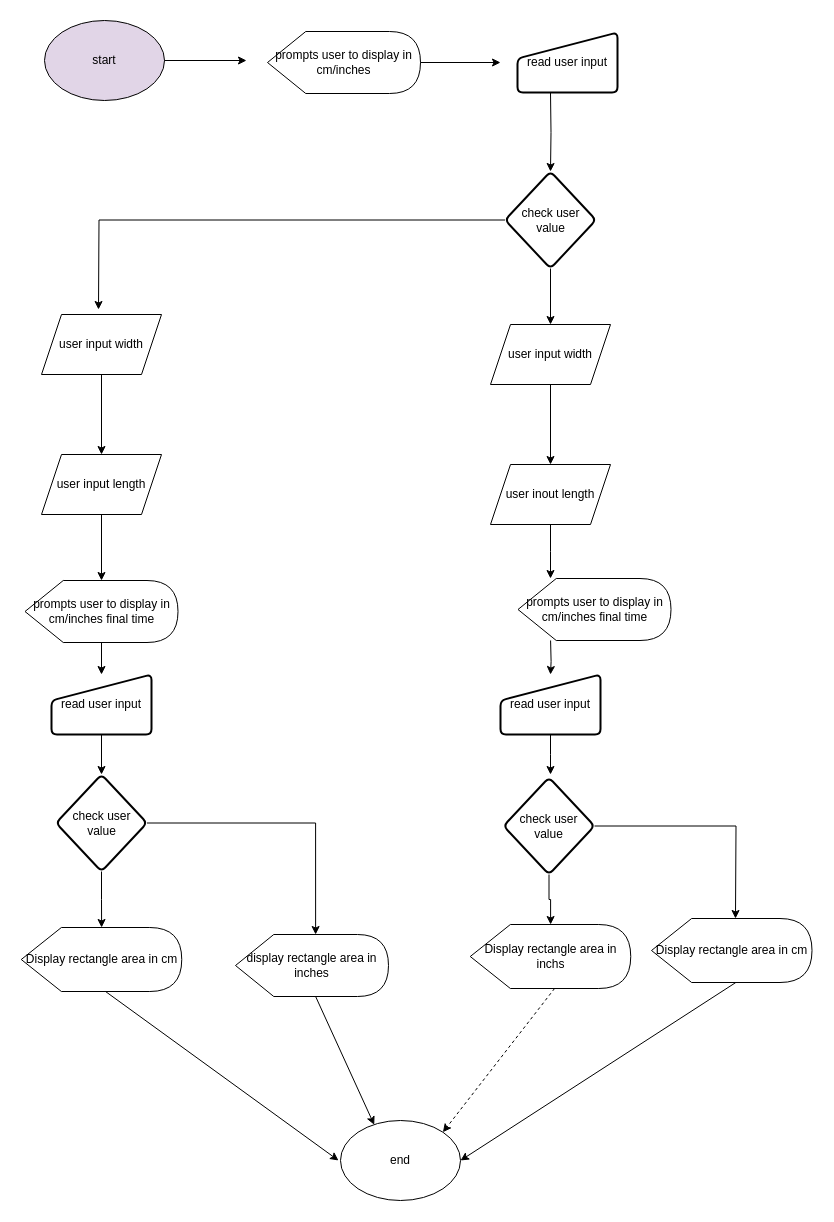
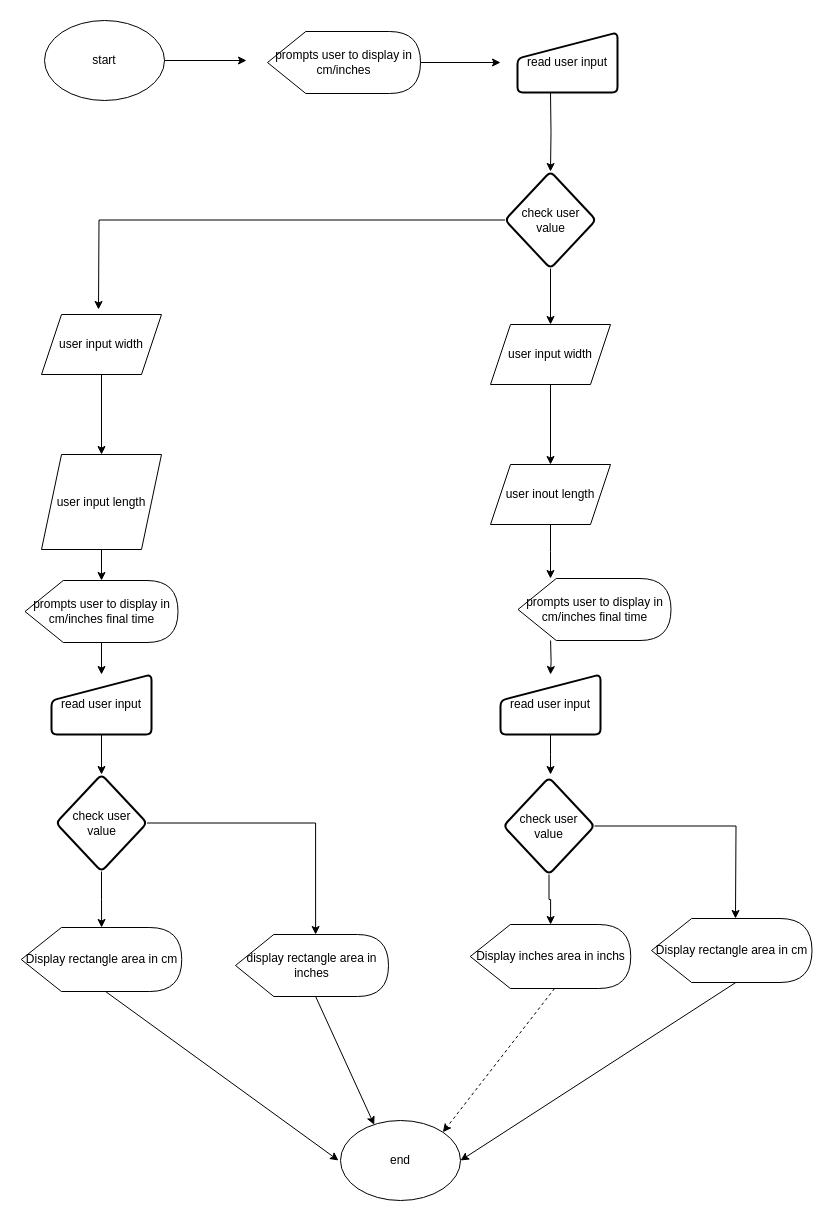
- <mxCell id="3" value="start" style="ellipse;whiteSpace=wrap;html=1;fillColor=#e1d5e7;" vertex="1" parent="1"><mxGeometry x="44" y="20" width="120" height="80" as="geometry" /></mxCell>
+ <mxCell id="3" value="start" style="ellipse;whiteSpace=wrap;html=1;" vertex="1" parent="1"><mxGeometry x="44" y="20" width="120" height="80" as="geometry" /></mxCell>
- <mxCell id="16" value="user input length" style="shape=parallelogram;perimeter=parallelogramPerimeter;whiteSpace=wrap;html=1;fixedSize=1;" vertex="1" parent="1"><mxGeometry x="41" y="454" width="120" height="60" as="geometry" /></mxCell>
+ <mxCell id="16" value="user input length" style="shape=parallelogram;perimeter=parallelogramPerimeter;whiteSpace=wrap;html=1;fixedSize=1;" vertex="1" parent="1"><mxGeometry x="41" y="454" width="120" height="95" as="geometry" /></mxCell>
- <mxCell id="36" value="Display rectangle area in inchs" style="shape=display;whiteSpace=wrap;html=1;" vertex="1" parent="1"><mxGeometry x="469.75" y="924" width="160.5" height="64" as="geometry" /></mxCell>
+ <mxCell id="36" value="Display inches area in inchs" style="shape=display;whiteSpace=wrap;html=1;" vertex="1" parent="1"><mxGeometry x="469.75" y="924" width="160.5" height="64" as="geometry" /></mxCell>
